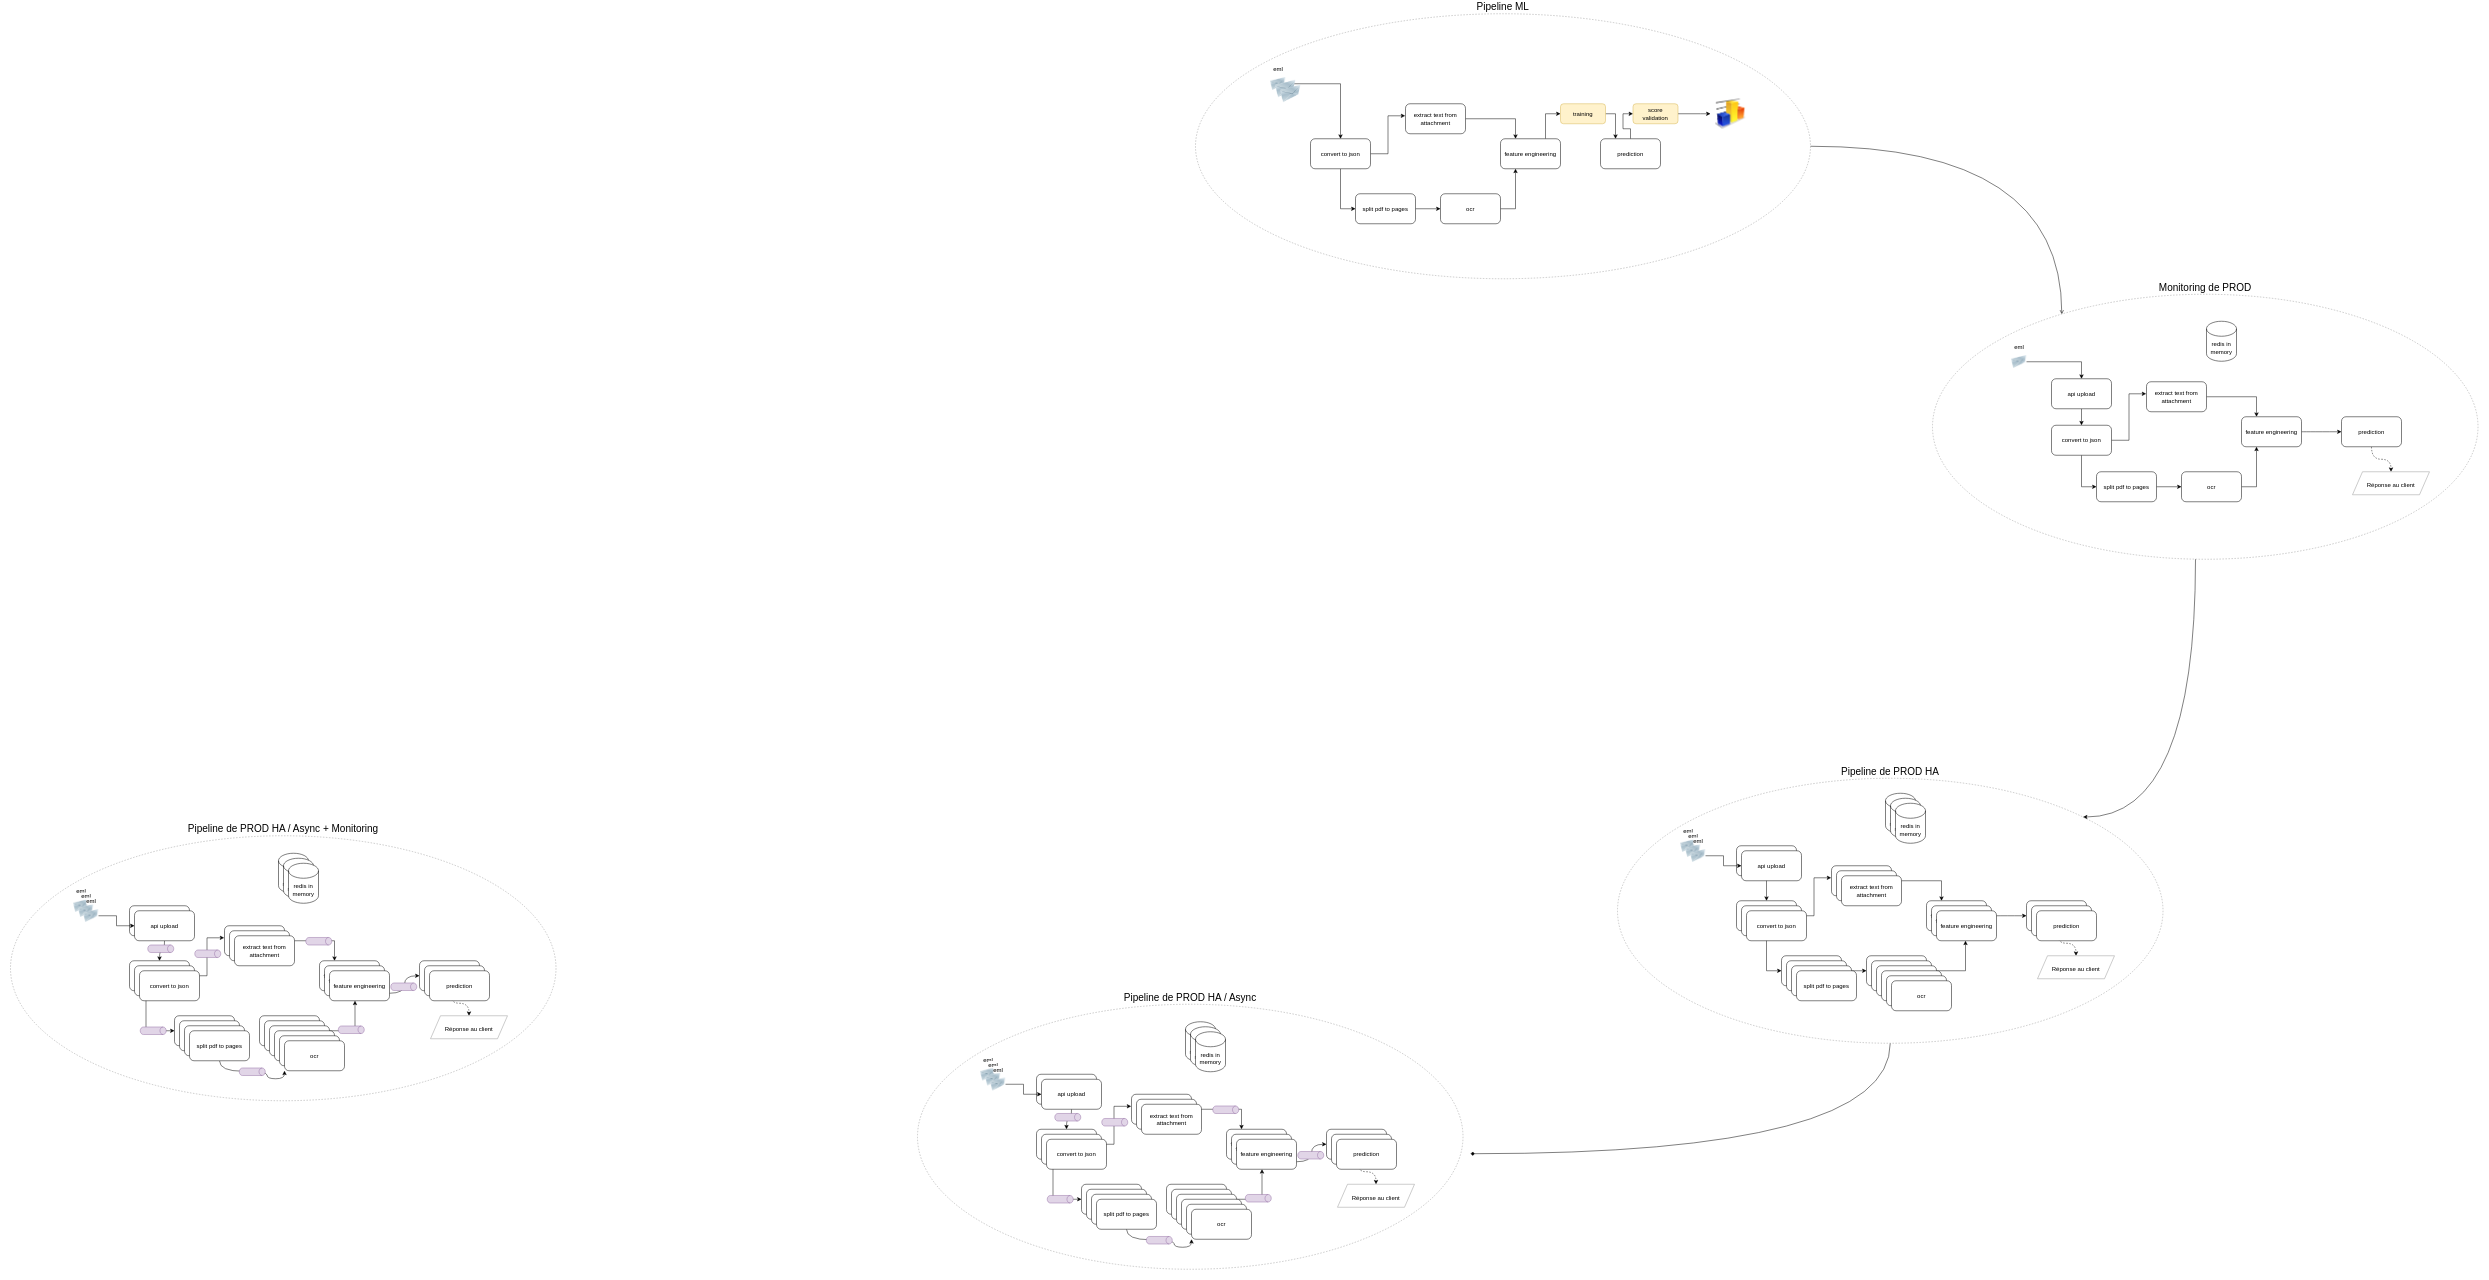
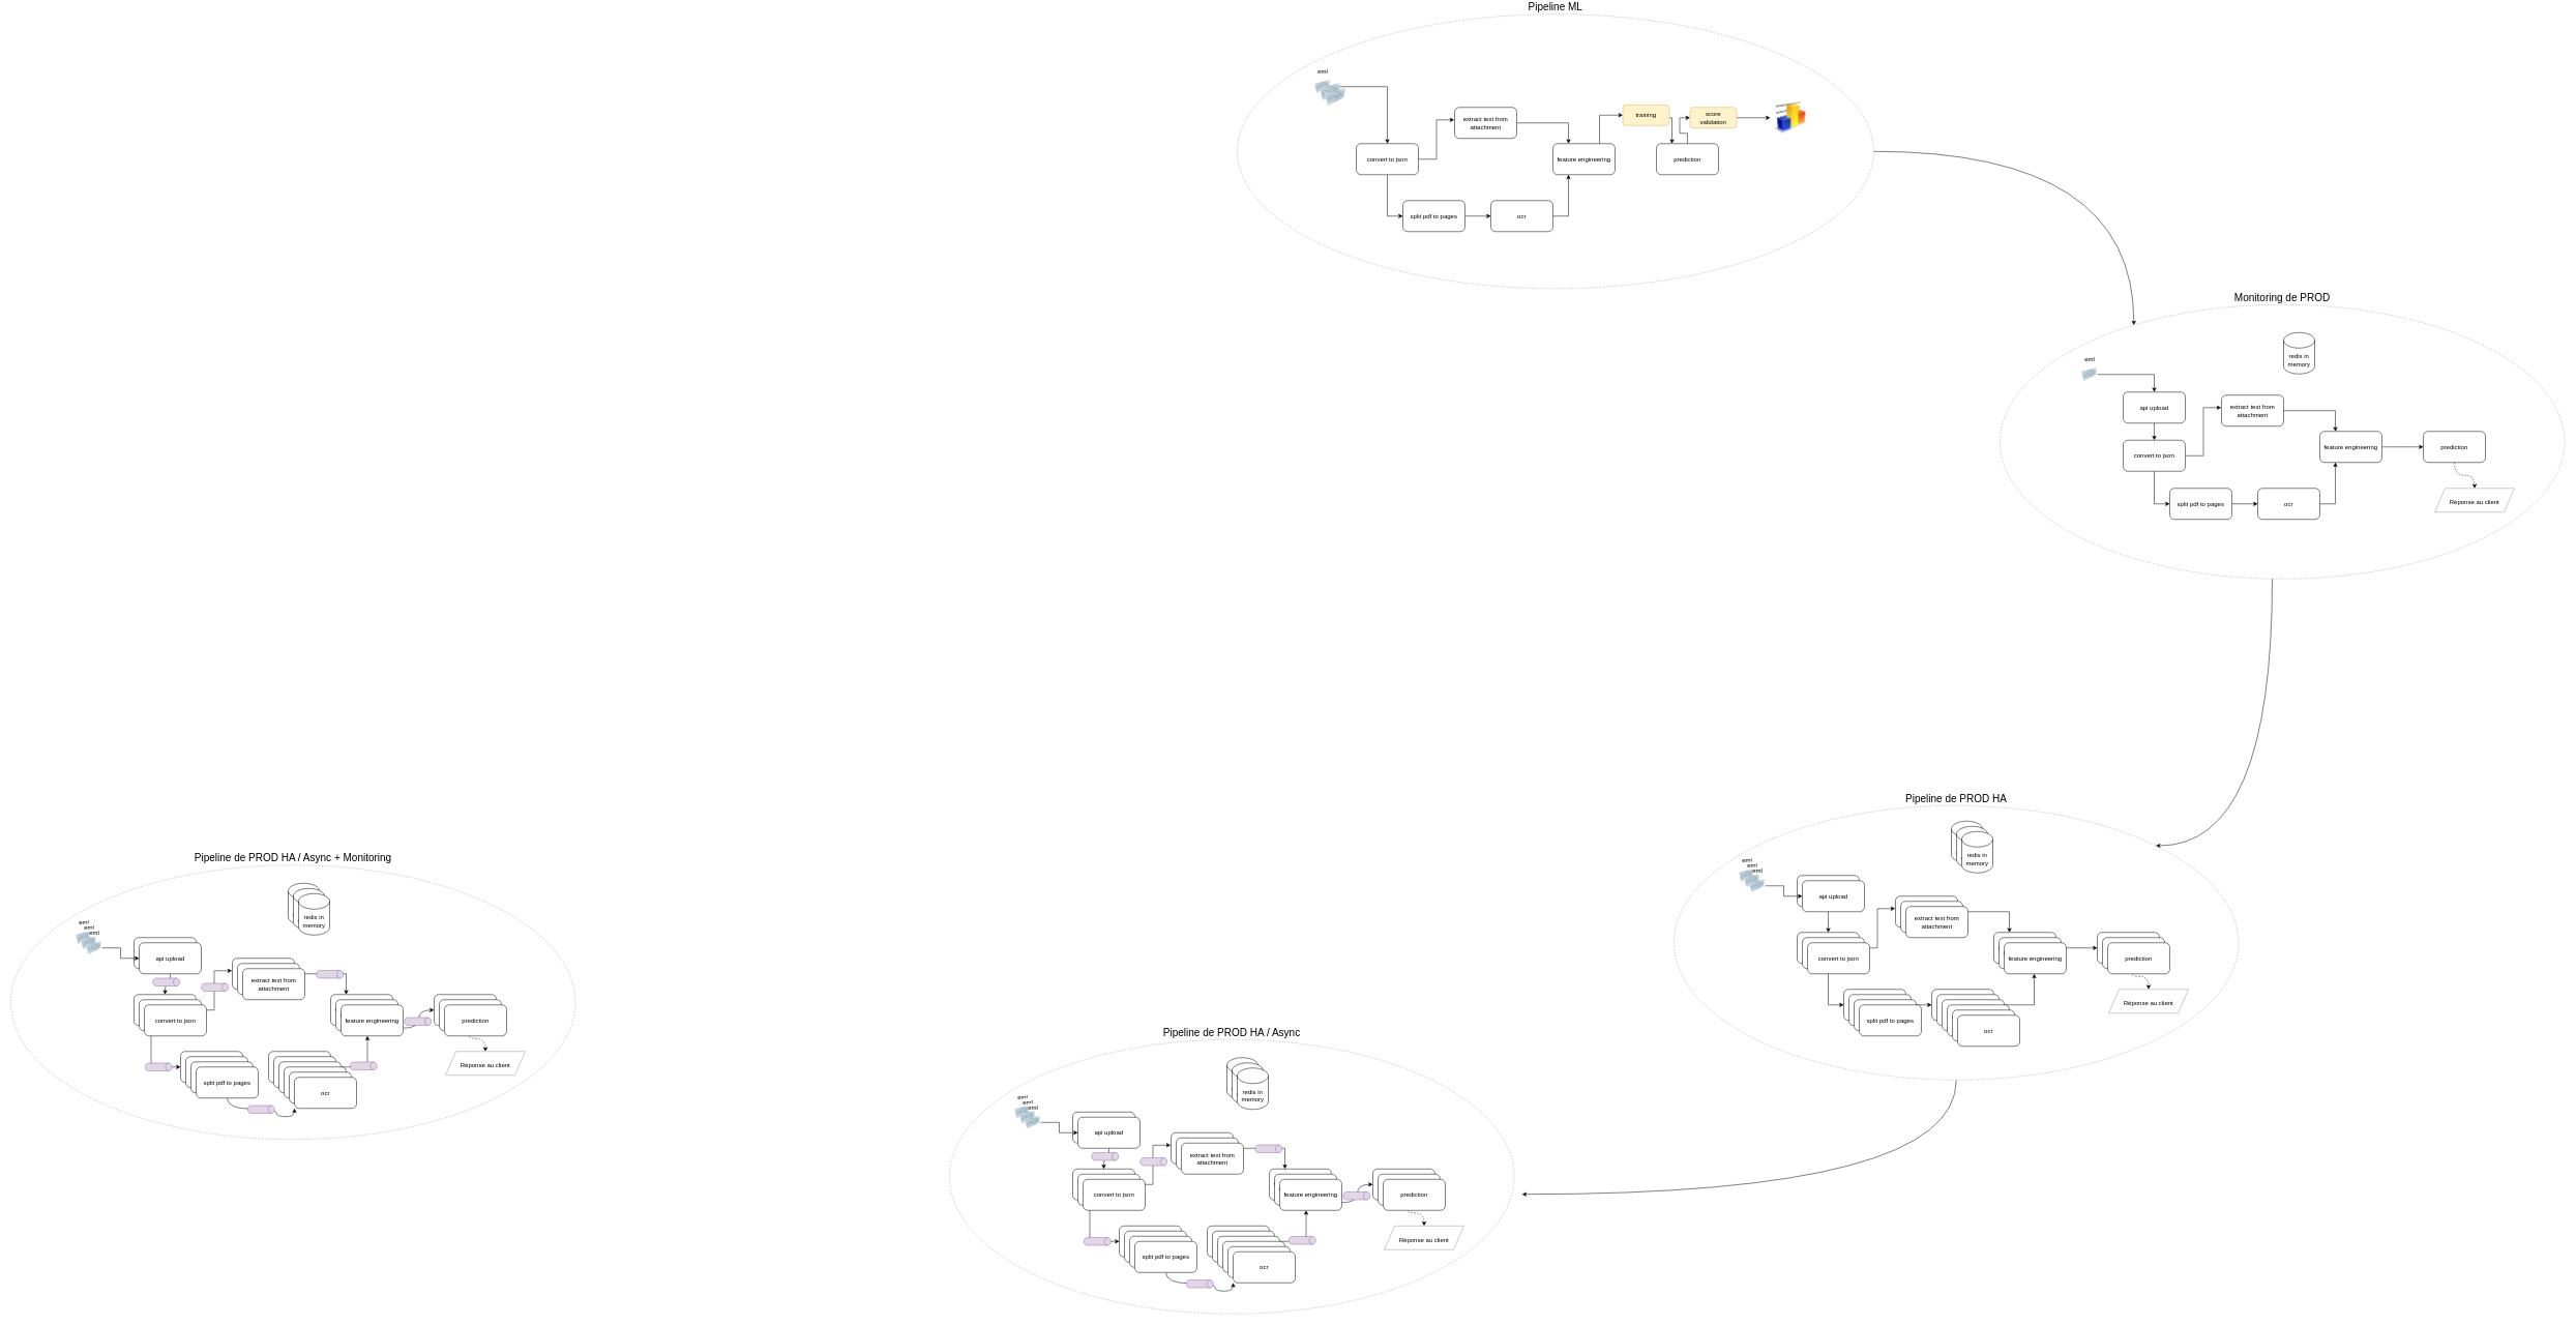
- <mxCell id="18" value="training" style="rounded=1;whiteSpace=wrap;html=1;fillColor=#fff2cc;strokeColor=#d6b656;" parent="1" vertex="1"><mxGeometry x="3120" y="200" width="90" height="40" as="geometry" /></mxCell>
+ <mxCell id="18" value="training" style="rounded=1;whiteSpace=wrap;html=1;fillColor=#fff2cc;strokeColor=#d6b656;" parent="1" vertex="1"><mxGeometry x="3135" y="195" width="90" height="40" as="geometry" /></mxCell>
- <mxCell id="2" style="edgeStyle=orthogonalEdgeStyle;rounded=0;orthogonalLoop=1;jettySize=auto;html=1;fontSize=20;curved=1;entryX=0.237;entryY=0.075;entryDx=0;entryDy=0;entryPerimeter=0;endArrow=open;" parent="1" source="3" target="27" edge="1"><mxGeometry relative="1" as="geometry" /></mxCell>
+ <mxCell id="2" style="edgeStyle=orthogonalEdgeStyle;rounded=0;orthogonalLoop=1;jettySize=auto;html=1;fontSize=20;curved=1;entryX=0.237;entryY=0.075;entryDx=0;entryDy=0;entryPerimeter=0;" parent="1" source="3" target="27" edge="1"><mxGeometry relative="1" as="geometry" /></mxCell>
- <mxCell id="44" style="edgeStyle=orthogonalEdgeStyle;rounded=0;orthogonalLoop=1;jettySize=auto;html=1;entryX=1.014;entryY=0.564;entryDx=0;entryDy=0;entryPerimeter=0;fontSize=12;curved=1;exitX=0.5;exitY=1;exitDx=0;exitDy=0;endArrow=diamond;" parent="1" source="45" target="89" edge="1"><mxGeometry relative="1" as="geometry" /></mxCell>
+ <mxCell id="44" style="edgeStyle=orthogonalEdgeStyle;rounded=0;orthogonalLoop=1;jettySize=auto;html=1;entryX=1.014;entryY=0.564;entryDx=0;entryDy=0;entryPerimeter=0;fontSize=12;curved=1;exitX=0.5;exitY=1;exitDx=0;exitDy=0;" parent="1" source="45" target="89" edge="1"><mxGeometry relative="1" as="geometry" /></mxCell>
